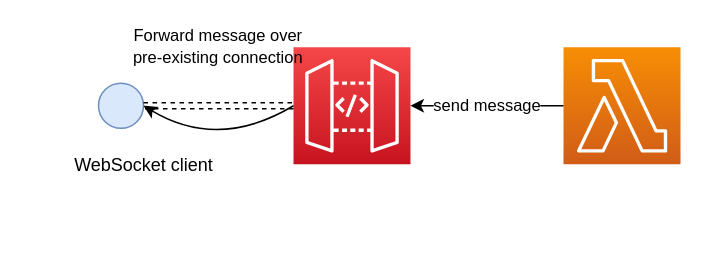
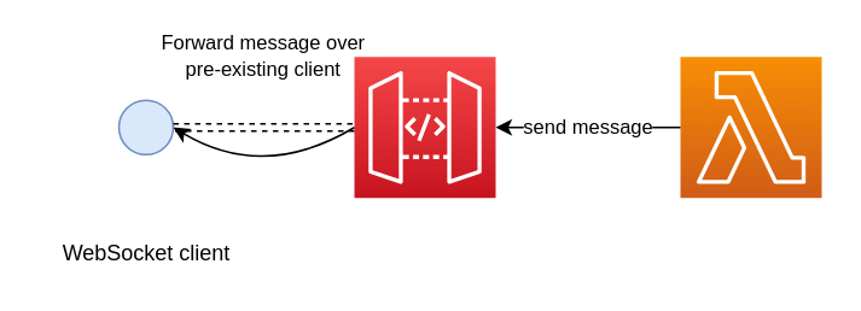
- <mxCell id="8" value="&lt;font style=&quot;font-size: 11px&quot;&gt;Forward message over p&lt;font style=&quot;font-size: 11px&quot;&gt;re-existing connection&lt;/font&gt;&lt;/font&gt;" style="text;html=1;strokeColor=none;fillColor=none;align=center;verticalAlign=middle;whiteSpace=wrap;rounded=0;" vertex="1" parent="1"><mxGeometry x="85" y="20" width="120" height="20" as="geometry" /></mxCell>
+ <mxCell id="8" value="&lt;font style=&quot;font-size: 11px&quot;&gt;Forward message over p&lt;font style=&quot;font-size: 11px&quot;&gt;re-existing client&lt;/font&gt;&lt;/font&gt;" style="text;html=1;strokeColor=none;fillColor=none;align=center;verticalAlign=middle;whiteSpace=wrap;rounded=0;" vertex="1" parent="1"><mxGeometry x="85" y="20" width="120" height="20" as="geometry" /></mxCell>
- <mxCell id="5" value="WebSocket client" style="text;html=1;align=center;verticalAlign=middle;resizable=0;points=[];autosize=1;" vertex="1" parent="1"><mxGeometry x="35" y="100" width="120" height="20" as="geometry" /></mxCell>
+ <mxCell id="5" value="WebSocket client" style="text;html=1;align=center;verticalAlign=middle;resizable=0;points=[];autosize=1;" vertex="1" parent="1"><mxGeometry x="20" y="130" width="120" height="20" as="geometry" /></mxCell>
